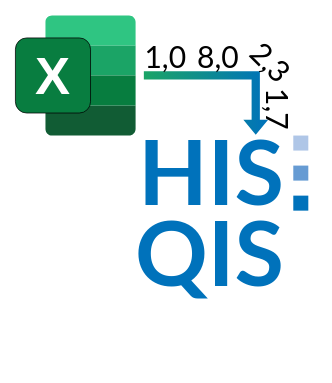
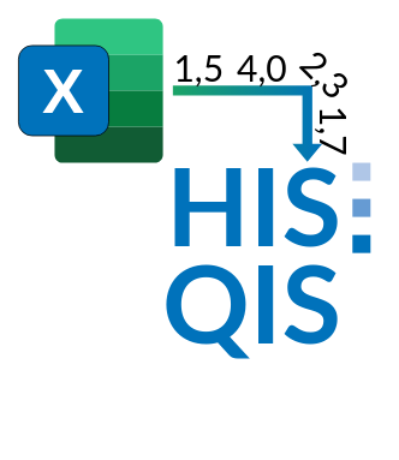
- <mxCell id="8" value="1,0" style="text;html=1;strokeColor=none;fillColor=none;align=center;verticalAlign=middle;whiteSpace=wrap;rounded=0;shadow=0;fontFamily=Lato;fontSource=https%3A%2F%2Ffonts.googleapis.com%2Fcss%3Ffamily%3DLato;fontSize=40;fontColor=#000000;" vertex="1" parent="2"><mxGeometry x="10" y="-120" width="60" height="30" as="geometry" /></mxCell>
+ <mxCell id="8" value="1,5" style="text;html=1;strokeColor=none;fillColor=none;align=center;verticalAlign=middle;whiteSpace=wrap;rounded=0;shadow=0;fontFamily=Lato;fontSource=https%3A%2F%2Ffonts.googleapis.com%2Fcss%3Ffamily%3DLato;fontSize=40;fontColor=#000000;" vertex="1" parent="2"><mxGeometry x="10" y="-120" width="60" height="30" as="geometry" /></mxCell>
- <mxCell id="9" value="8,0" style="text;html=1;strokeColor=none;fillColor=none;align=center;verticalAlign=middle;whiteSpace=wrap;rounded=0;shadow=0;fontFamily=Lato;fontSource=https%3A%2F%2Ffonts.googleapis.com%2Fcss%3Ffamily%3DLato;fontSize=40;fontColor=#000000;" vertex="1" parent="2"><mxGeometry x="80" y="-120" width="60" height="30" as="geometry" /></mxCell>
+ <mxCell id="9" value="4,0" style="text;html=1;strokeColor=none;fillColor=none;align=center;verticalAlign=middle;whiteSpace=wrap;rounded=0;shadow=0;fontFamily=Lato;fontSource=https%3A%2F%2Ffonts.googleapis.com%2Fcss%3Ffamily%3DLato;fontSize=40;fontColor=#000000;" vertex="1" parent="2"><mxGeometry x="80" y="-120" width="60" height="30" as="geometry" /></mxCell>
- <mxCell id="17" value="&lt;font color=&quot;#ffffff&quot; style=&quot;font-size: 70px&quot;&gt;X&lt;/font&gt;" style="rounded=1;whiteSpace=wrap;html=1;fillColor=#087D40;fontStyle=1;fontFamily=Helvetica;" vertex="1" parent="12"><mxGeometry y="30" width="100" height="100" as="geometry" /></mxCell>
+ <mxCell id="17" value="&lt;font color=&quot;#ffffff&quot; style=&quot;font-size: 70px&quot;&gt;X&lt;/font&gt;" style="rounded=1;whiteSpace=wrap;html=1;fillColor=#0072bb;fontStyle=1;fontFamily=Helvetica;" vertex="1" parent="12"><mxGeometry y="30" width="100" height="100" as="geometry" /></mxCell>
